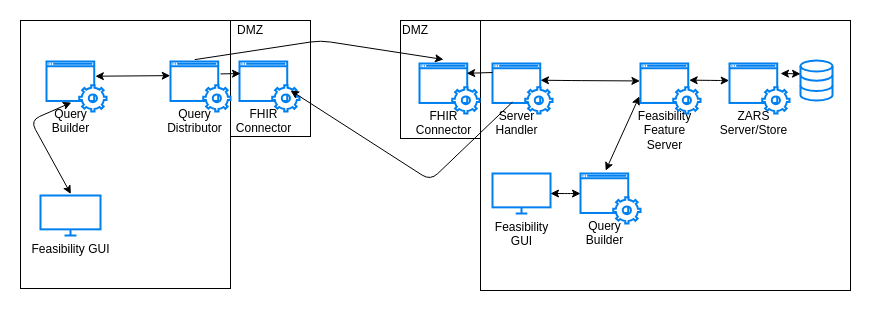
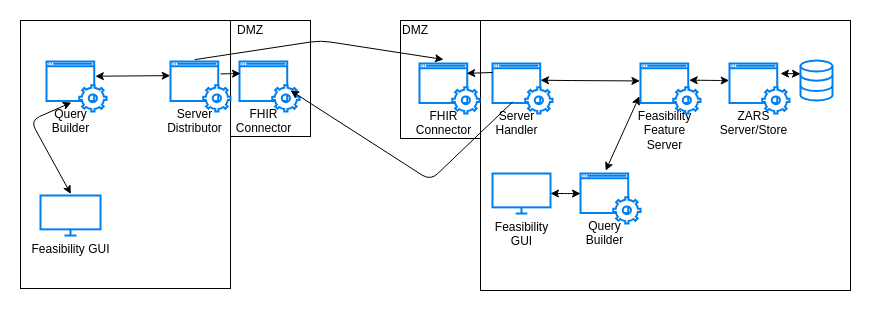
- <mxCell id="18" value="Query&lt;br&gt;Distributor" style="html=1;verticalLabelPosition=bottom;align=center;labelBackgroundColor=#ffffff;verticalAlign=top;strokeWidth=2;strokeColor=#0080F0;shadow=0;dashed=0;shape=mxgraph.ios7.icons.window;" vertex="1" parent="17"><mxGeometry width="47.727" height="39.474" as="geometry" /></mxCell>
+ <mxCell id="18" value="Server&lt;br&gt;Distributor" style="html=1;verticalLabelPosition=bottom;align=center;labelBackgroundColor=#ffffff;verticalAlign=top;strokeWidth=2;strokeColor=#0080F0;shadow=0;dashed=0;shape=mxgraph.ios7.icons.window;" vertex="1" parent="17"><mxGeometry width="47.727" height="39.474" as="geometry" /></mxCell>
